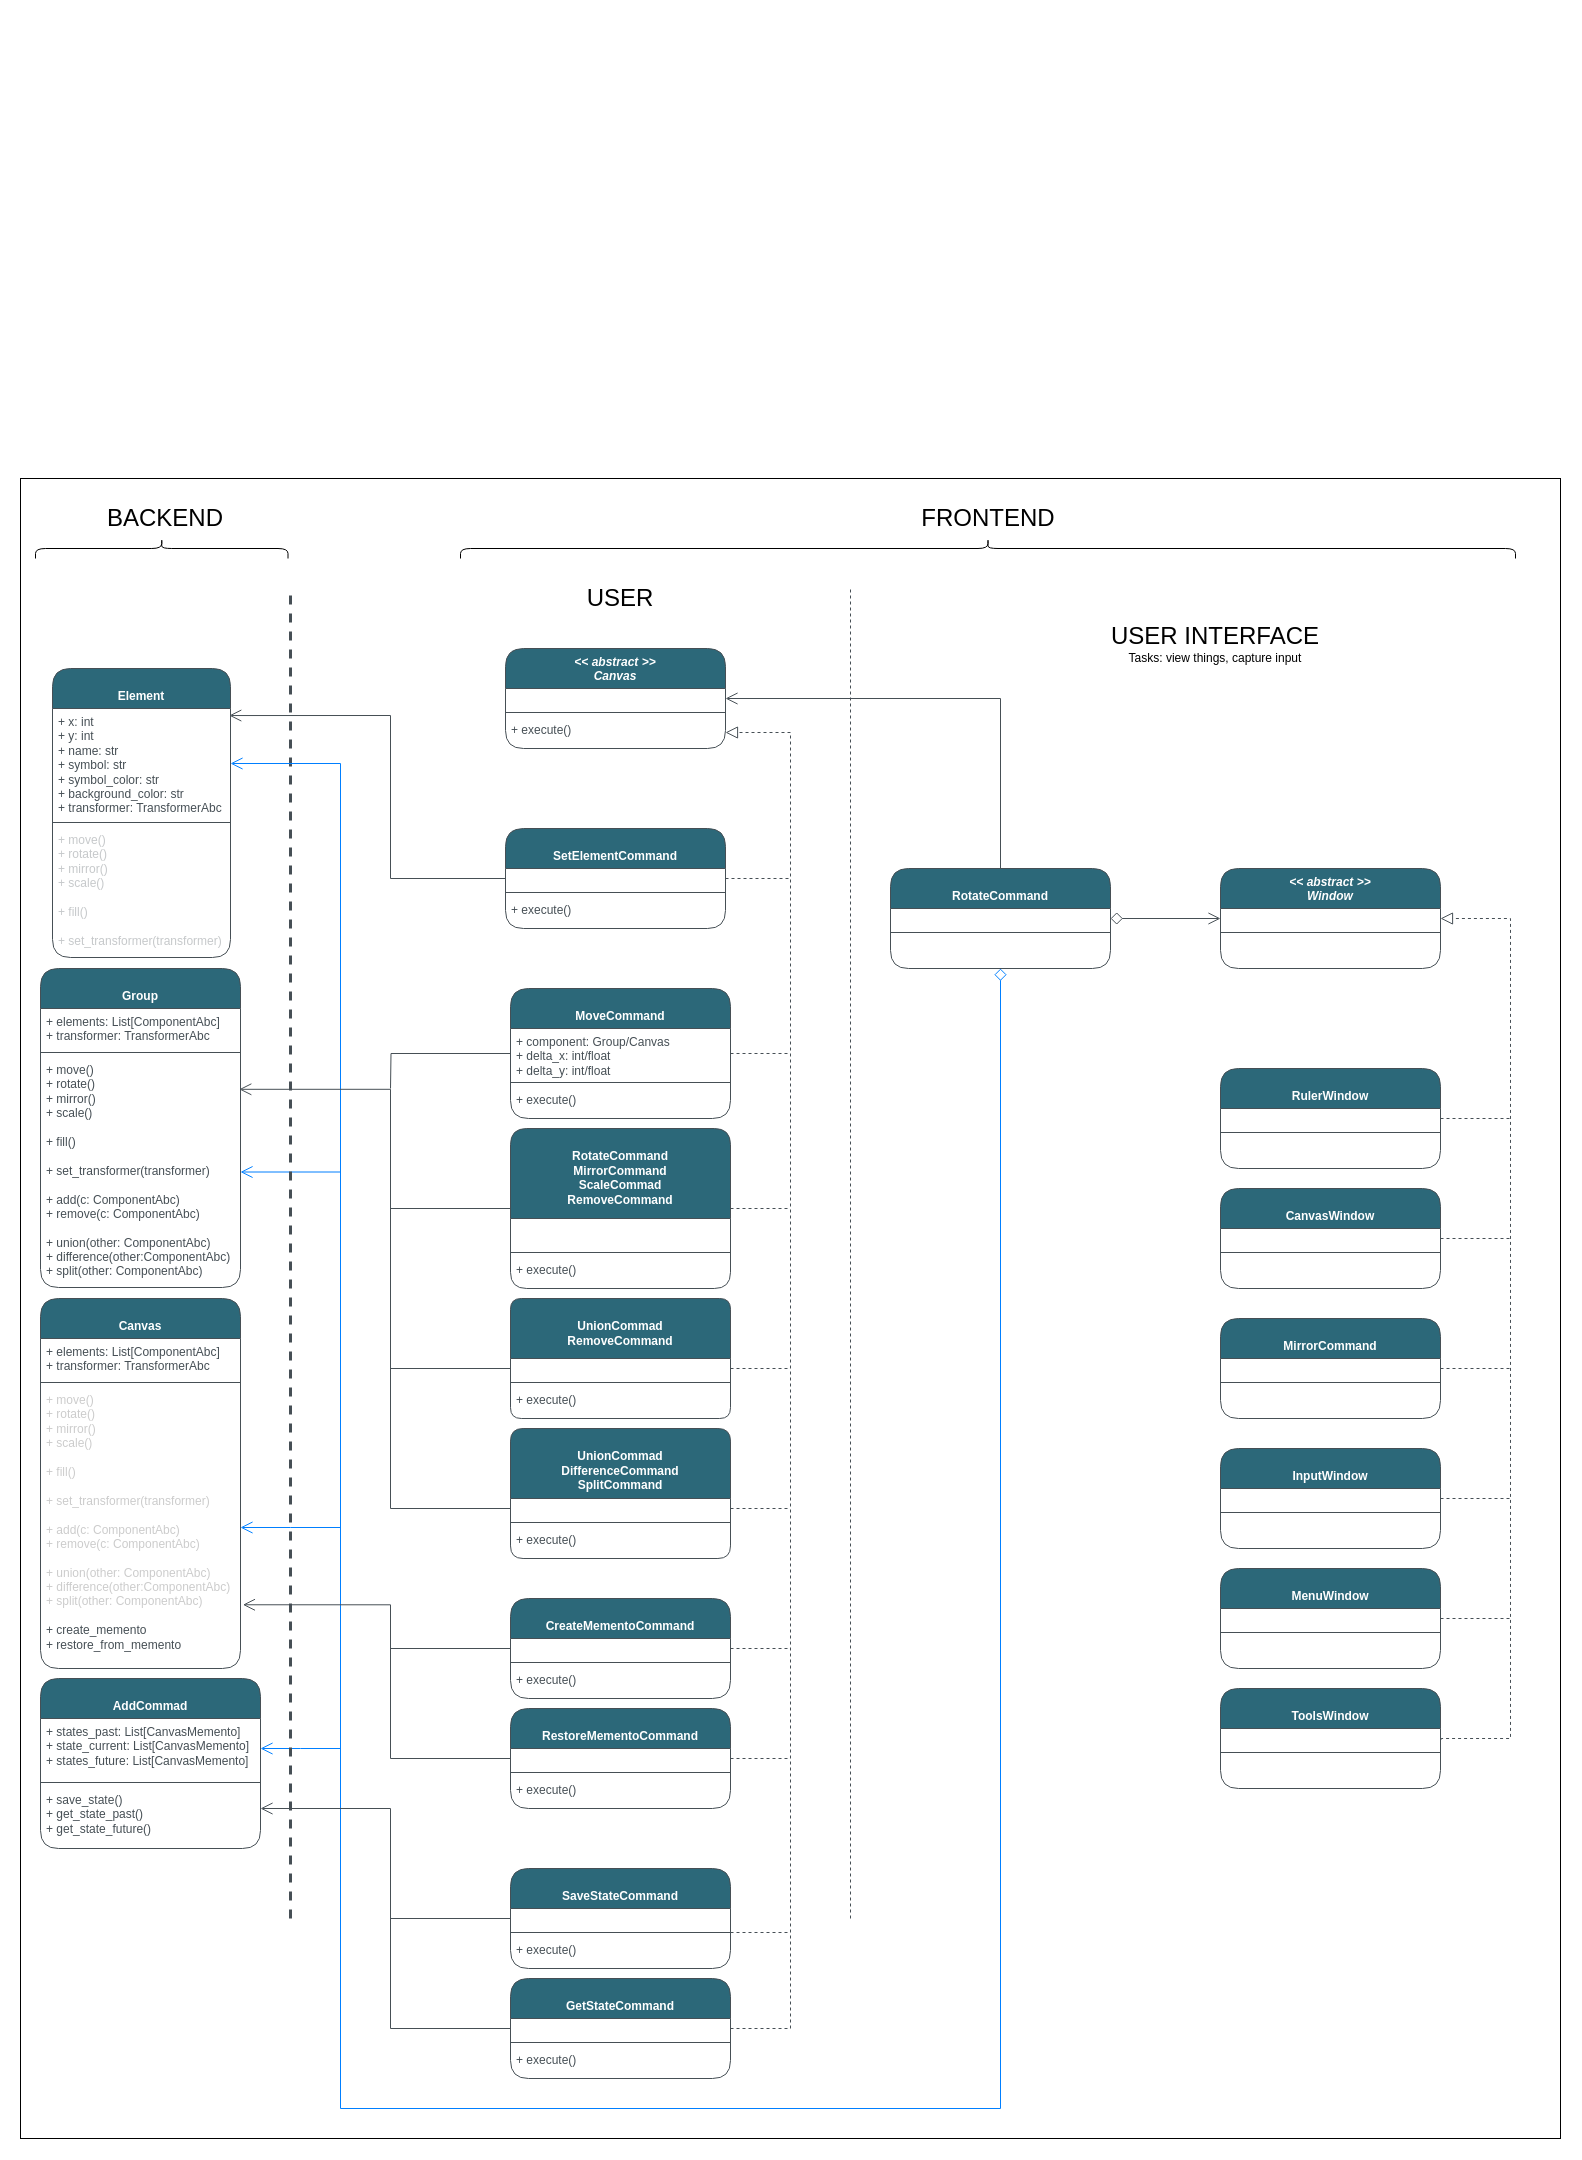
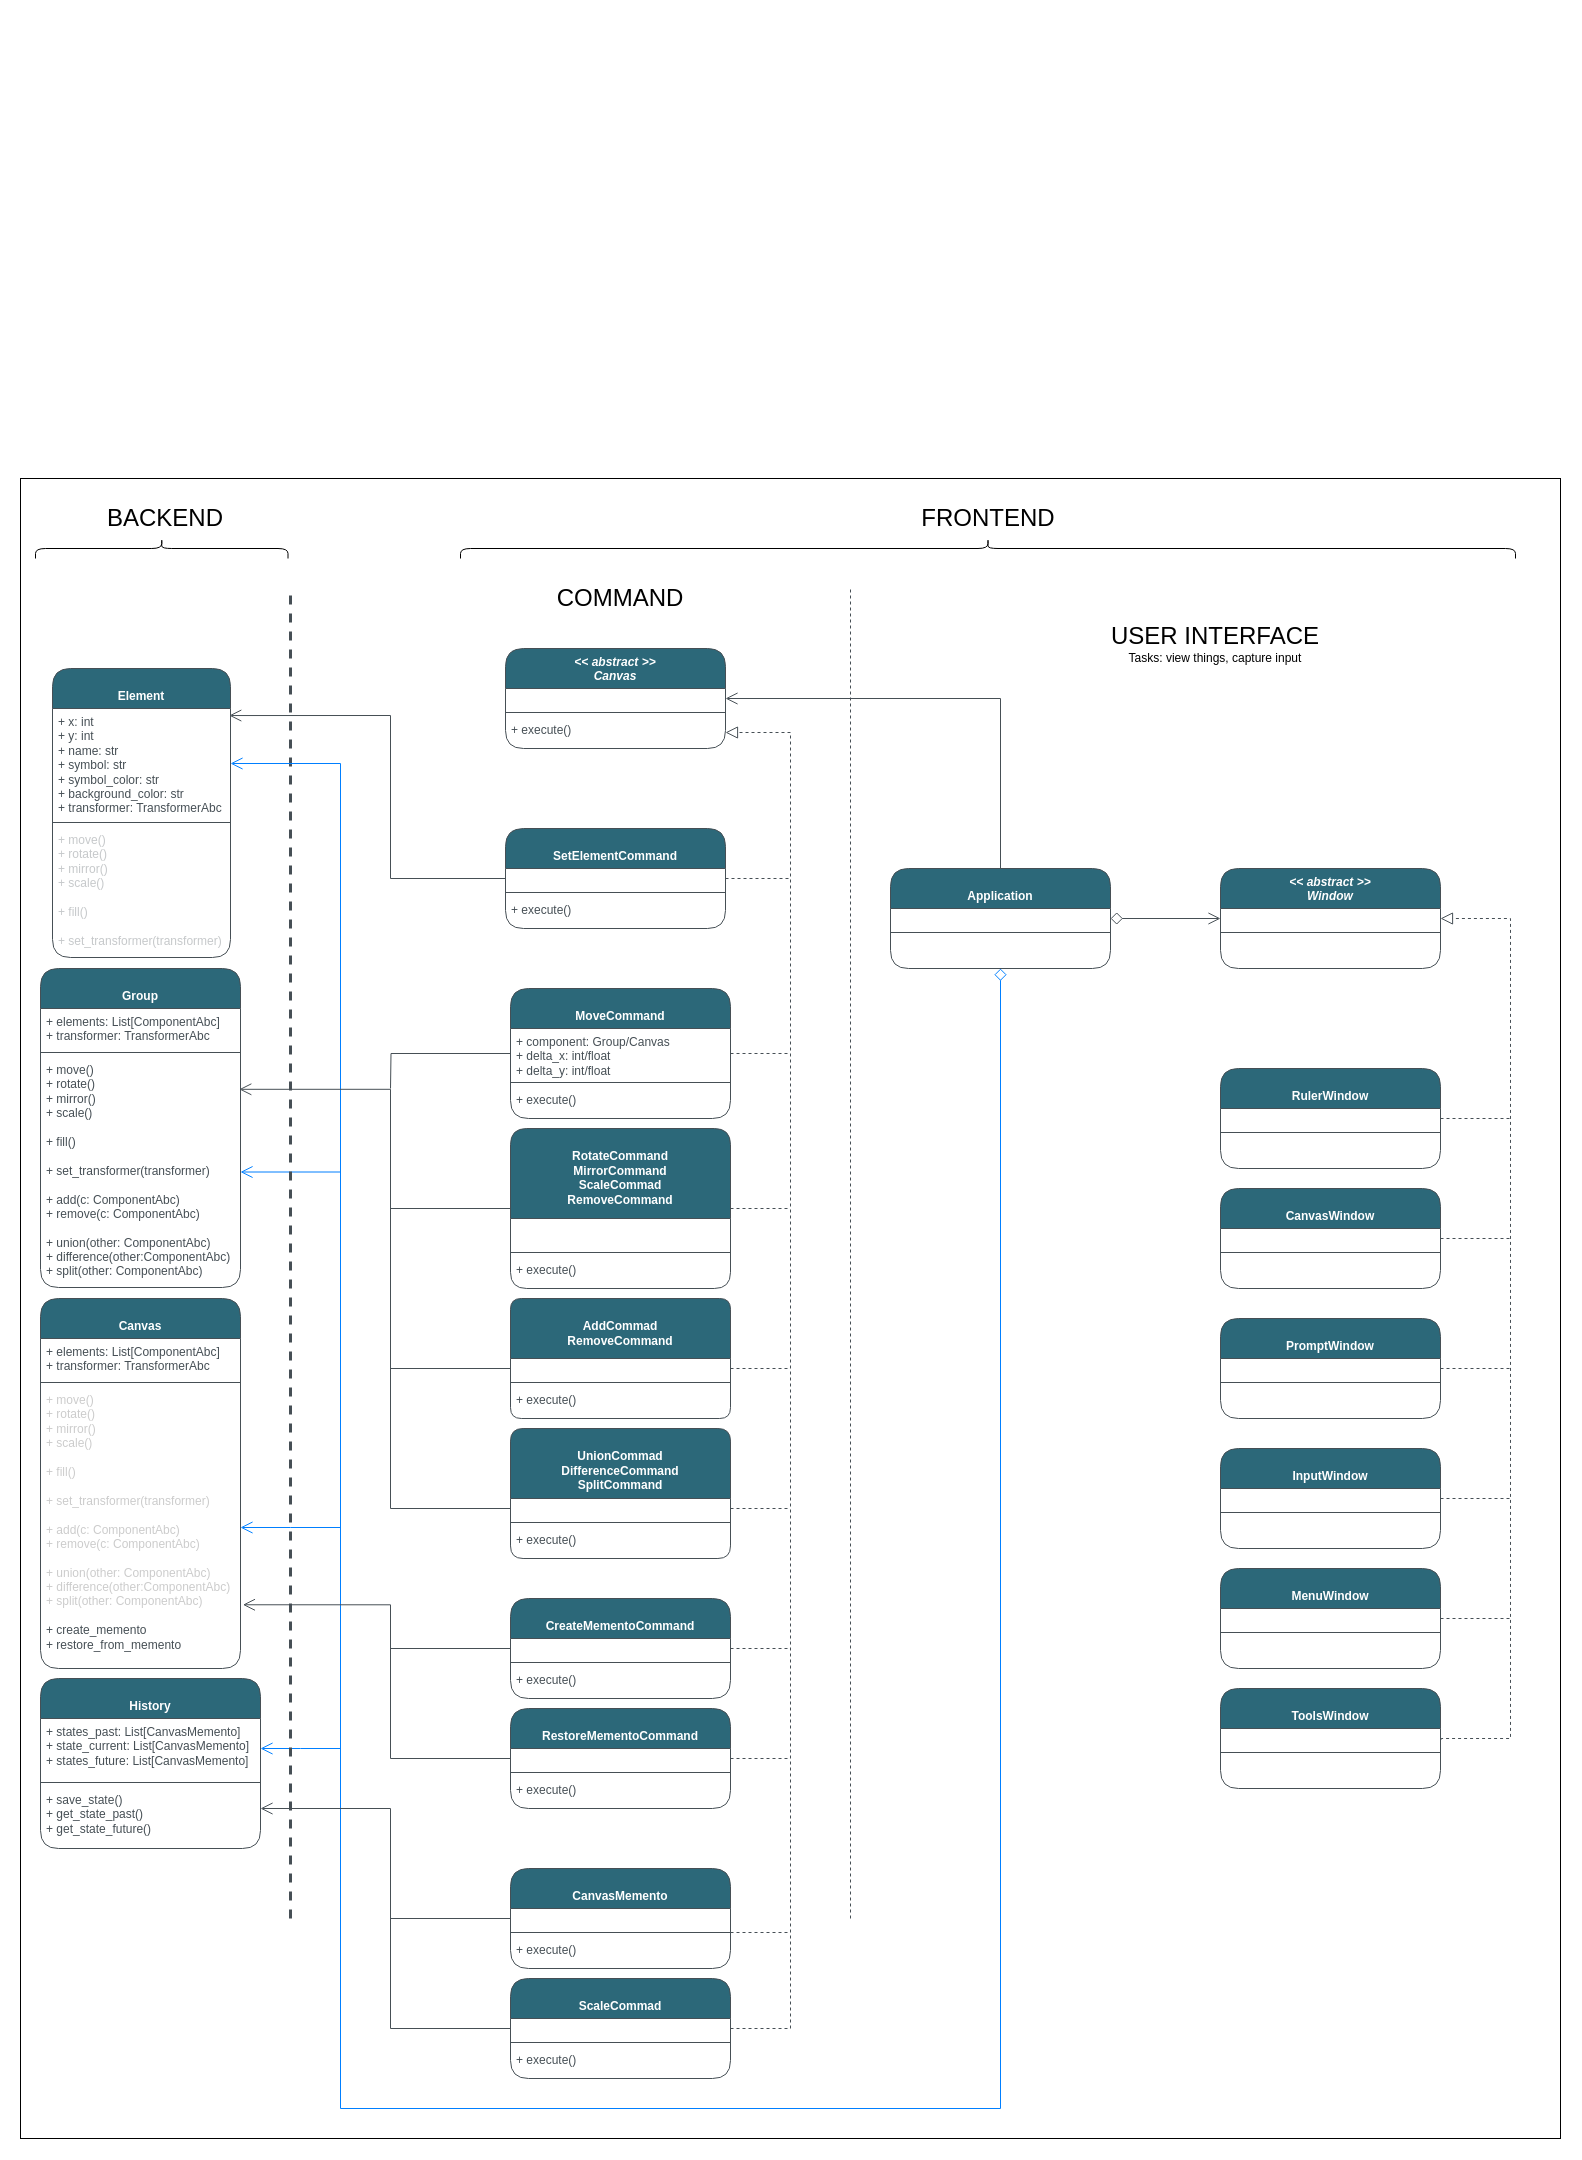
- <mxCell id="23" value="&lt;font style=&quot;font-size: 24px;&quot;&gt;USER&lt;/font&gt;" style="text;html=1;strokeColor=none;fillColor=none;align=center;verticalAlign=middle;whiteSpace=wrap;rounded=0;" parent="1" vertex="1"><mxGeometry x="515" y="578" width="210" height="40" as="geometry" /></mxCell>
+ <mxCell id="23" value="&lt;font style=&quot;font-size: 24px;&quot;&gt;COMMAND&lt;/font&gt;" style="text;html=1;strokeColor=none;fillColor=none;align=center;verticalAlign=middle;whiteSpace=wrap;rounded=0;" parent="1" vertex="1"><mxGeometry x="515" y="578" width="210" height="40" as="geometry" /></mxCell>
- <mxCell id="46" value="&lt;br&gt;RotateCommand" style="swimlane;fontStyle=1;align=center;verticalAlign=top;childLayout=stackLayout;horizontal=1;startSize=40;horizontalStack=0;resizeParent=1;resizeParentMax=0;resizeLast=0;collapsible=1;marginBottom=0;whiteSpace=wrap;html=1;strokeColor=#464F55;fontColor=#FFFFFF;fillColor=#2C6879;rounded=1;labelBackgroundColor=none;" parent="1" vertex="1"><mxGeometry x="890" y="868" width="220" height="100" as="geometry"><mxRectangle x="299" y="276" width="120" height="40" as="alternateBounds" /></mxGeometry></mxCell>
+ <mxCell id="46" value="&lt;br&gt;Application" style="swimlane;fontStyle=1;align=center;verticalAlign=top;childLayout=stackLayout;horizontal=1;startSize=40;horizontalStack=0;resizeParent=1;resizeParentMax=0;resizeLast=0;collapsible=1;marginBottom=0;whiteSpace=wrap;html=1;strokeColor=#464F55;fontColor=#FFFFFF;fillColor=#2C6879;rounded=1;labelBackgroundColor=none;" parent="1" vertex="1"><mxGeometry x="890" y="868" width="220" height="100" as="geometry"><mxRectangle x="299" y="276" width="120" height="40" as="alternateBounds" /></mxGeometry></mxCell>
- <mxCell id="105" value="&lt;br&gt;UnionCommad&lt;br&gt;RemoveCommand" style="swimlane;fontStyle=1;align=center;verticalAlign=top;childLayout=stackLayout;horizontal=1;startSize=60;horizontalStack=0;resizeParent=1;resizeParentMax=0;resizeLast=0;collapsible=1;marginBottom=0;whiteSpace=wrap;html=1;strokeColor=#464F55;fontColor=#FFFFFF;fillColor=#2C6879;rounded=1;labelBackgroundColor=none;arcSize=6;" vertex="1" parent="1"><mxGeometry x="510" y="1298" width="220" height="120" as="geometry"><mxRectangle x="299" y="276" width="120" height="40" as="alternateBounds" /></mxGeometry></mxCell>
+ <mxCell id="105" value="&lt;br&gt;AddCommad&lt;br&gt;RemoveCommand" style="swimlane;fontStyle=1;align=center;verticalAlign=top;childLayout=stackLayout;horizontal=1;startSize=60;horizontalStack=0;resizeParent=1;resizeParentMax=0;resizeLast=0;collapsible=1;marginBottom=0;whiteSpace=wrap;html=1;strokeColor=#464F55;fontColor=#FFFFFF;fillColor=#2C6879;rounded=1;labelBackgroundColor=none;arcSize=6;" vertex="1" parent="1"><mxGeometry x="510" y="1298" width="220" height="120" as="geometry"><mxRectangle x="299" y="276" width="120" height="40" as="alternateBounds" /></mxGeometry></mxCell>
- <mxCell id="58" value="&lt;br&gt;MirrorCommand" style="swimlane;fontStyle=1;align=center;verticalAlign=top;childLayout=stackLayout;horizontal=1;startSize=40;horizontalStack=0;resizeParent=1;resizeParentMax=0;resizeLast=0;collapsible=1;marginBottom=0;whiteSpace=wrap;html=1;strokeColor=#464F55;fontColor=#FFFFFF;fillColor=#2C6879;rounded=1;labelBackgroundColor=none;" vertex="1" parent="1"><mxGeometry x="1220" y="1318" width="220" height="100" as="geometry"><mxRectangle x="299" y="276" width="120" height="40" as="alternateBounds" /></mxGeometry></mxCell>
+ <mxCell id="58" value="&lt;br&gt;PromptWindow" style="swimlane;fontStyle=1;align=center;verticalAlign=top;childLayout=stackLayout;horizontal=1;startSize=40;horizontalStack=0;resizeParent=1;resizeParentMax=0;resizeLast=0;collapsible=1;marginBottom=0;whiteSpace=wrap;html=1;strokeColor=#464F55;fontColor=#FFFFFF;fillColor=#2C6879;rounded=1;labelBackgroundColor=none;" vertex="1" parent="1"><mxGeometry x="1220" y="1318" width="220" height="100" as="geometry"><mxRectangle x="299" y="276" width="120" height="40" as="alternateBounds" /></mxGeometry></mxCell>
- <mxCell id="17" value="&lt;br&gt;AddCommad" style="swimlane;fontStyle=1;align=center;verticalAlign=top;childLayout=stackLayout;horizontal=1;startSize=40;horizontalStack=0;resizeParent=1;resizeParentMax=0;resizeLast=0;collapsible=1;marginBottom=0;whiteSpace=wrap;html=1;strokeColor=#464F55;fontColor=#FFFFFF;fillColor=#2C6879;rounded=1;labelBackgroundColor=none;" parent="1" vertex="1"><mxGeometry x="40" y="1678" width="220" height="170" as="geometry"><mxRectangle x="299" y="276" width="120" height="40" as="alternateBounds" /></mxGeometry></mxCell>
+ <mxCell id="17" value="&lt;br&gt;History" style="swimlane;fontStyle=1;align=center;verticalAlign=top;childLayout=stackLayout;horizontal=1;startSize=40;horizontalStack=0;resizeParent=1;resizeParentMax=0;resizeLast=0;collapsible=1;marginBottom=0;whiteSpace=wrap;html=1;strokeColor=#464F55;fontColor=#FFFFFF;fillColor=#2C6879;rounded=1;labelBackgroundColor=none;" parent="1" vertex="1"><mxGeometry x="40" y="1678" width="220" height="170" as="geometry"><mxRectangle x="299" y="276" width="120" height="40" as="alternateBounds" /></mxGeometry></mxCell>
- <mxCell id="94" value="&lt;br&gt;SaveStateCommand" style="swimlane;fontStyle=1;align=center;verticalAlign=top;childLayout=stackLayout;horizontal=1;startSize=40;horizontalStack=0;resizeParent=1;resizeParentMax=0;resizeLast=0;collapsible=1;marginBottom=0;whiteSpace=wrap;html=1;strokeColor=#464F55;fontColor=#FFFFFF;fillColor=#2C6879;rounded=1;labelBackgroundColor=none;" vertex="1" parent="1"><mxGeometry x="510" y="1868" width="220" height="100" as="geometry"><mxRectangle x="299" y="276" width="120" height="40" as="alternateBounds" /></mxGeometry></mxCell>
+ <mxCell id="94" value="&lt;br&gt;CanvasMemento" style="swimlane;fontStyle=1;align=center;verticalAlign=top;childLayout=stackLayout;horizontal=1;startSize=40;horizontalStack=0;resizeParent=1;resizeParentMax=0;resizeLast=0;collapsible=1;marginBottom=0;whiteSpace=wrap;html=1;strokeColor=#464F55;fontColor=#FFFFFF;fillColor=#2C6879;rounded=1;labelBackgroundColor=none;" vertex="1" parent="1"><mxGeometry x="510" y="1868" width="220" height="100" as="geometry"><mxRectangle x="299" y="276" width="120" height="40" as="alternateBounds" /></mxGeometry></mxCell>
- <mxCell id="90" value="&lt;br&gt;GetStateCommand" style="swimlane;fontStyle=1;align=center;verticalAlign=top;childLayout=stackLayout;horizontal=1;startSize=40;horizontalStack=0;resizeParent=1;resizeParentMax=0;resizeLast=0;collapsible=1;marginBottom=0;whiteSpace=wrap;html=1;strokeColor=#464F55;fontColor=#FFFFFF;fillColor=#2C6879;rounded=1;labelBackgroundColor=none;" vertex="1" parent="1"><mxGeometry x="510" y="1978" width="220" height="100" as="geometry"><mxRectangle x="299" y="276" width="120" height="40" as="alternateBounds" /></mxGeometry></mxCell>
+ <mxCell id="90" value="&lt;br&gt;ScaleCommad" style="swimlane;fontStyle=1;align=center;verticalAlign=top;childLayout=stackLayout;horizontal=1;startSize=40;horizontalStack=0;resizeParent=1;resizeParentMax=0;resizeLast=0;collapsible=1;marginBottom=0;whiteSpace=wrap;html=1;strokeColor=#464F55;fontColor=#FFFFFF;fillColor=#2C6879;rounded=1;labelBackgroundColor=none;" vertex="1" parent="1"><mxGeometry x="510" y="1978" width="220" height="100" as="geometry"><mxRectangle x="299" y="276" width="120" height="40" as="alternateBounds" /></mxGeometry></mxCell>
